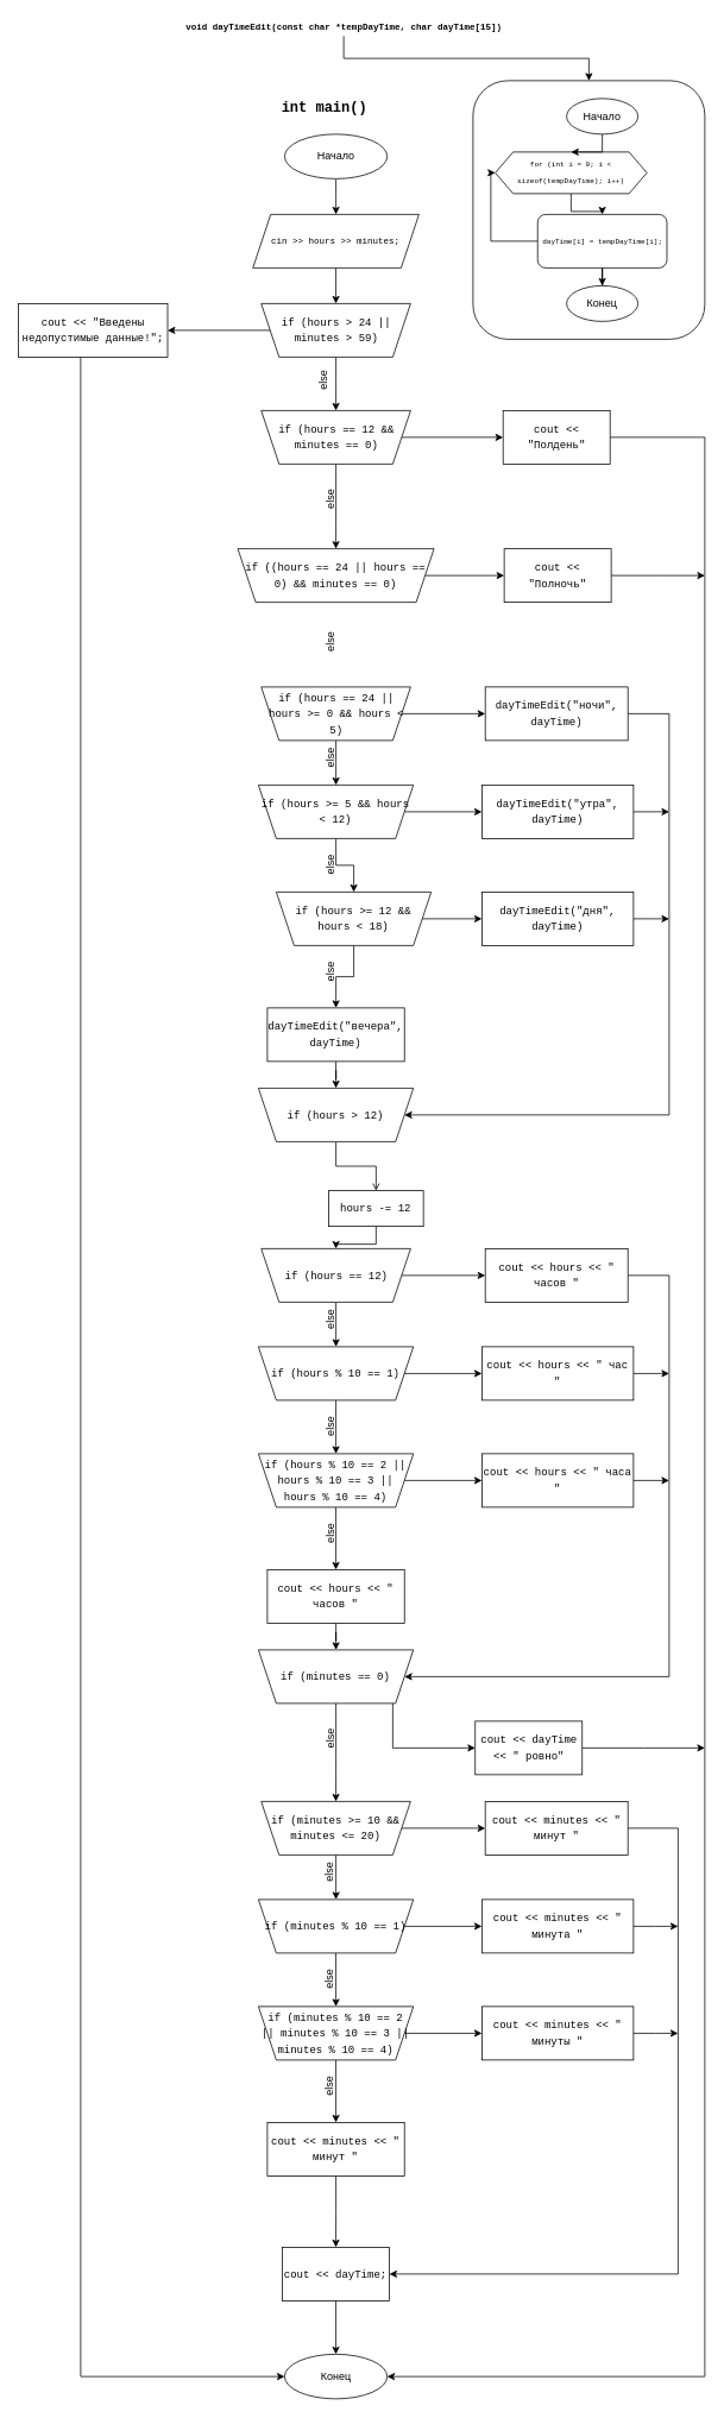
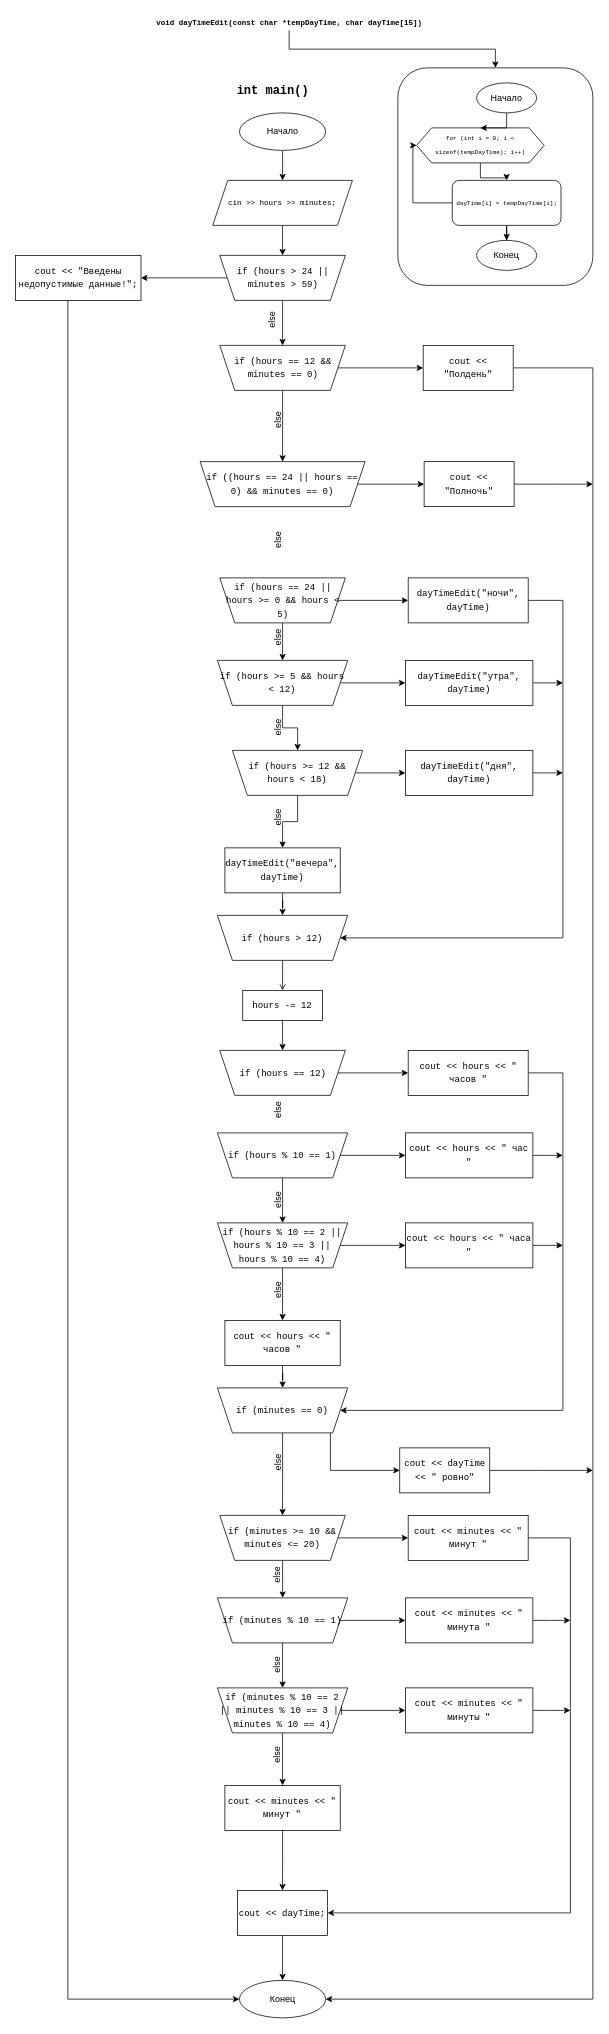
- <mxCell id="59" value="&lt;div style=&quot;font-family: &amp;quot;menlo&amp;quot;, &amp;quot;monaco&amp;quot;, &amp;quot;courier new&amp;quot;, monospace; font-weight: normal; font-size: 12px; line-height: 18px;&quot;&gt;&lt;div&gt;&lt;span style=&quot;&quot;&gt;                    &lt;/span&gt;&lt;span style=&quot;&quot;&gt;hours&lt;/span&gt;&lt;span style=&quot;&quot;&gt; &lt;/span&gt;&lt;span style=&quot;&quot;&gt;-=&lt;/span&gt;&lt;span style=&quot;&quot;&gt; &lt;/span&gt;&lt;span style=&quot;&quot;&gt;12&lt;/span&gt;&lt;span style=&quot;&quot;&gt;&lt;/span&gt;&lt;/div&gt;&lt;div&gt;&lt;span style=&quot;&quot;&gt;&lt;/span&gt;&lt;/div&gt;&lt;/div&gt;" style="whiteSpace=wrap;html=1;" vertex="1" parent="1"><mxGeometry x="368.12" y="1335" width="106.26" height="40" as="geometry" /></mxCell>
+ <mxCell id="59" value="&lt;div style=&quot;font-family: &amp;quot;menlo&amp;quot;, &amp;quot;monaco&amp;quot;, &amp;quot;courier new&amp;quot;, monospace; font-weight: normal; font-size: 12px; line-height: 18px;&quot;&gt;&lt;div&gt;&lt;span style=&quot;&quot;&gt;                    &lt;/span&gt;&lt;span style=&quot;&quot;&gt;hours&lt;/span&gt;&lt;span style=&quot;&quot;&gt; &lt;/span&gt;&lt;span style=&quot;&quot;&gt;-=&lt;/span&gt;&lt;span style=&quot;&quot;&gt; &lt;/span&gt;&lt;span style=&quot;&quot;&gt;12&lt;/span&gt;&lt;span style=&quot;&quot;&gt;&lt;/span&gt;&lt;/div&gt;&lt;div&gt;&lt;span style=&quot;&quot;&gt;&lt;/span&gt;&lt;/div&gt;&lt;/div&gt;" style="whiteSpace=wrap;html=1;" vertex="1" parent="1"><mxGeometry x="323.12" y="1320" width="106.26" height="40" as="geometry" /></mxCell>
- <mxCell id="61" value="" style="edgeStyle=orthogonalEdgeStyle;rounded=0;orthogonalLoop=1;jettySize=auto;html=1;" edge="1" parent="1" source="62" target="67"><mxGeometry relative="1" as="geometry" /></mxCell>
